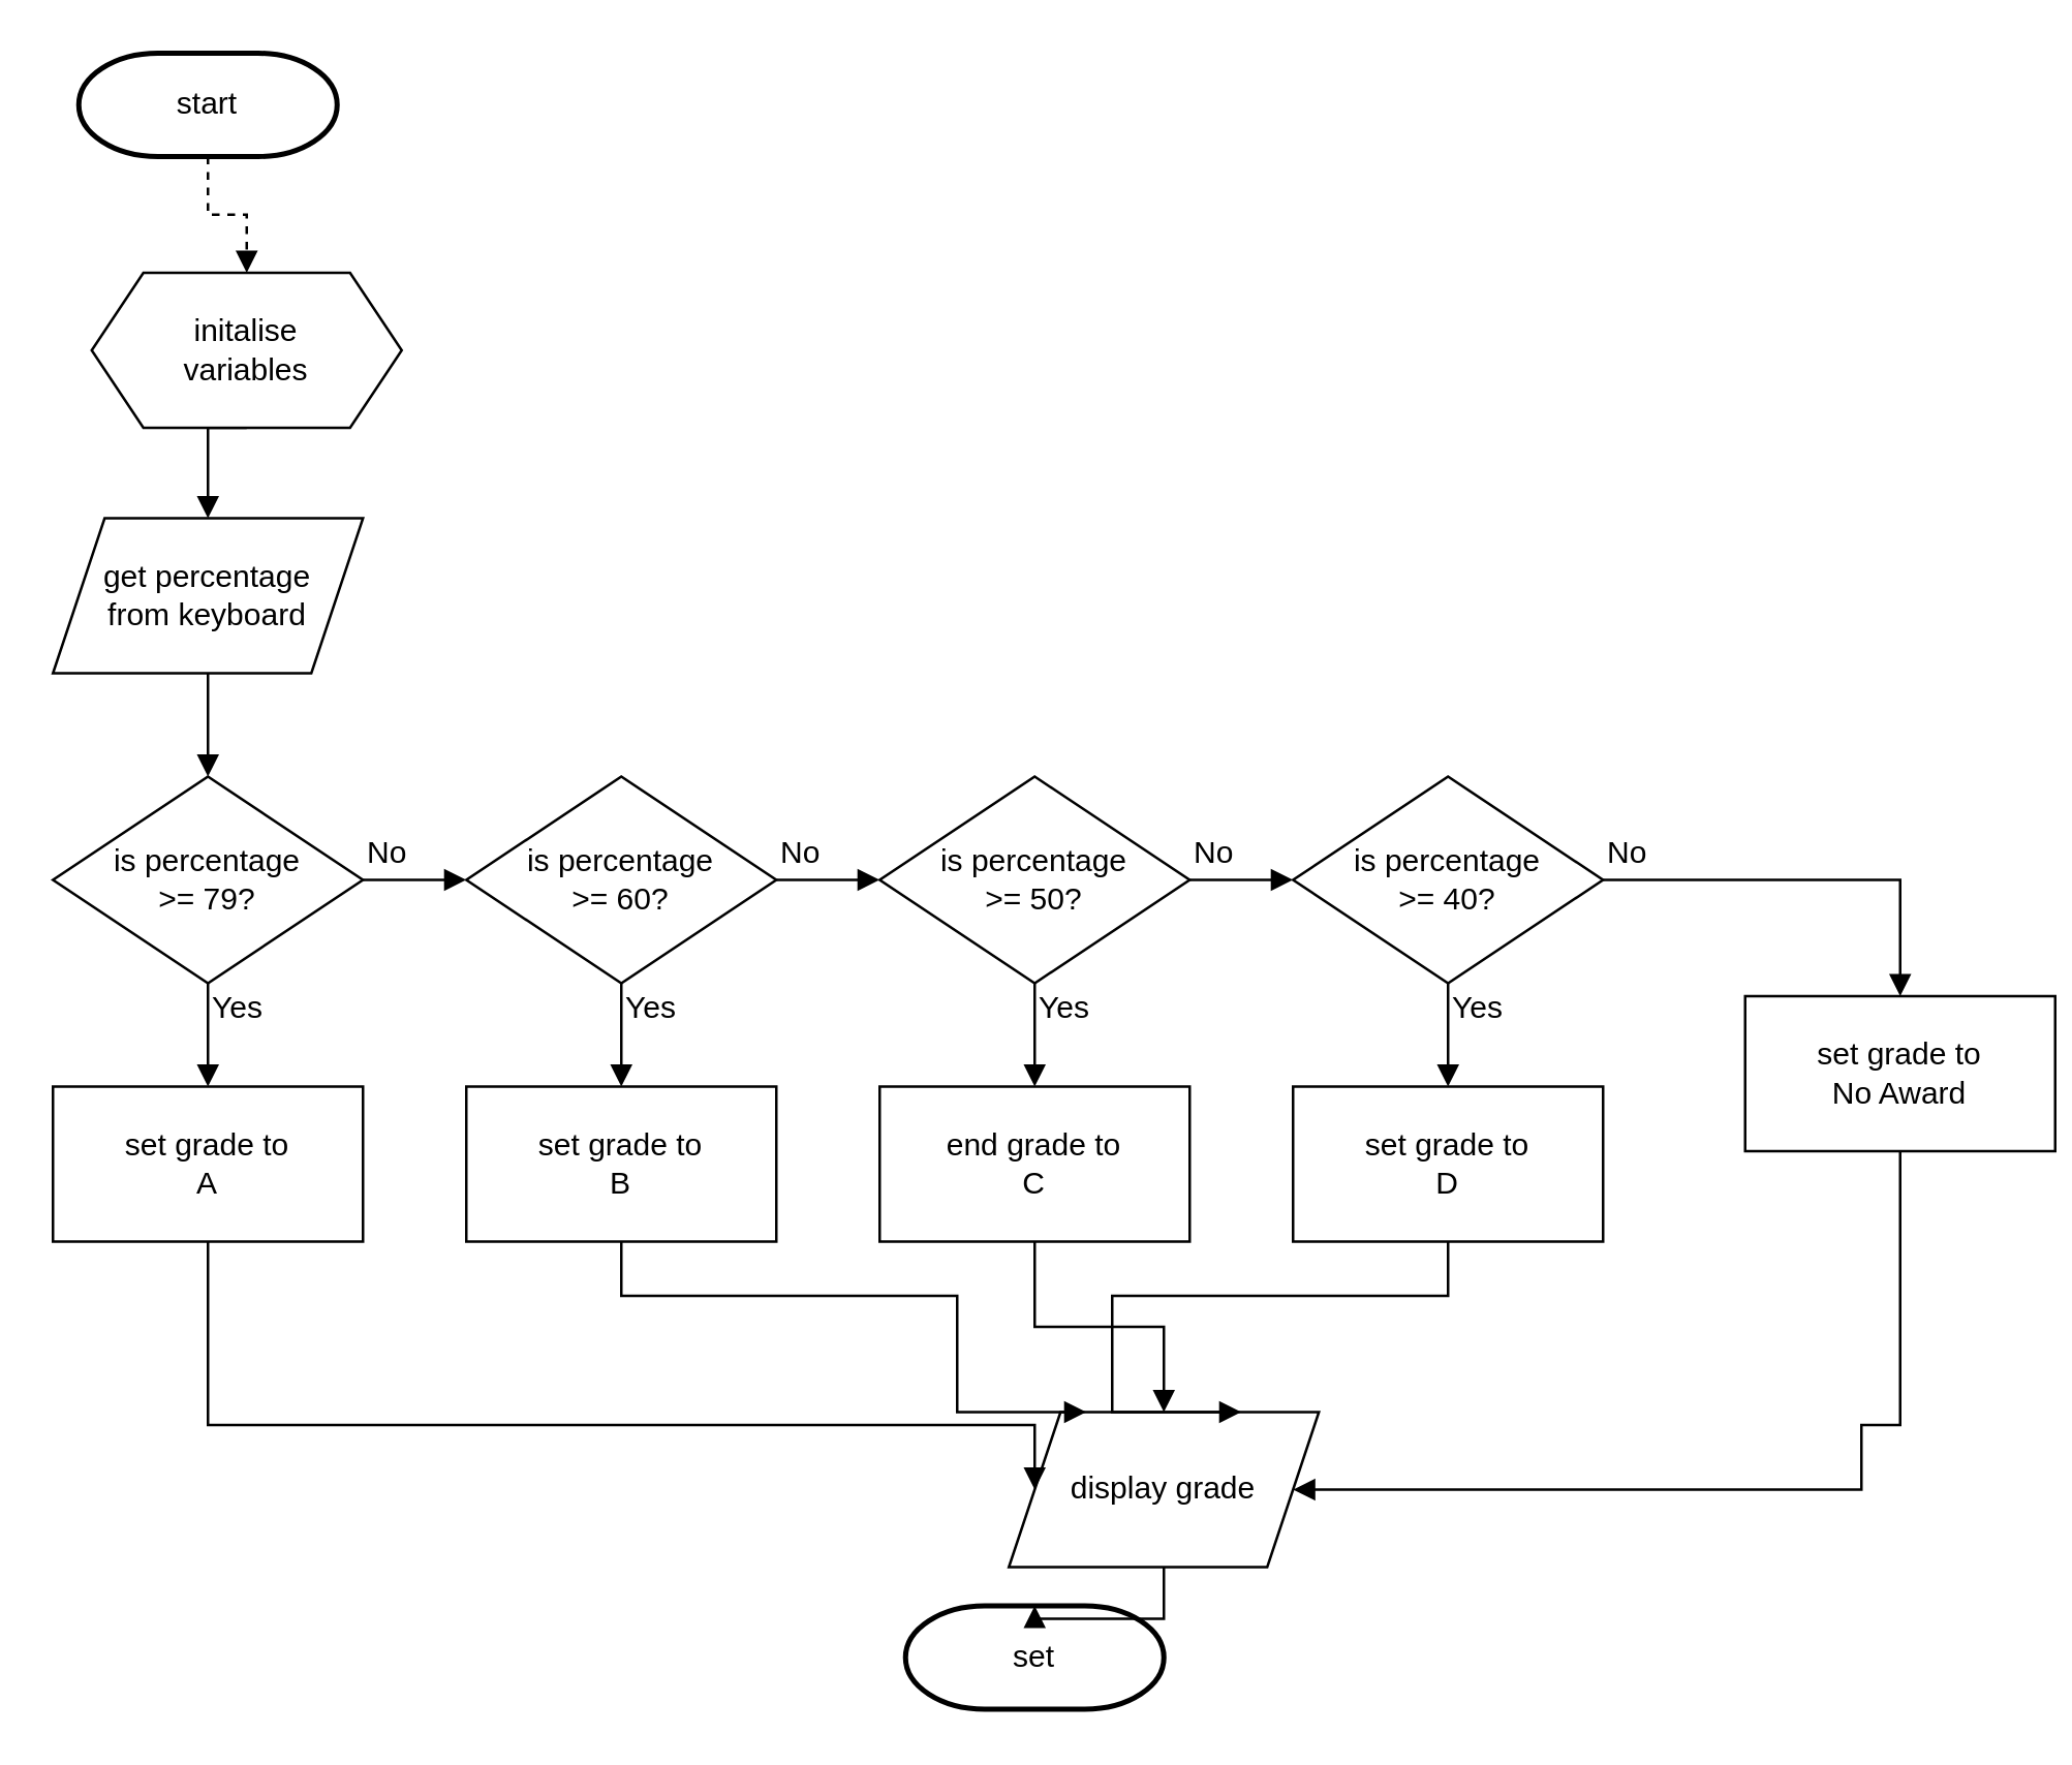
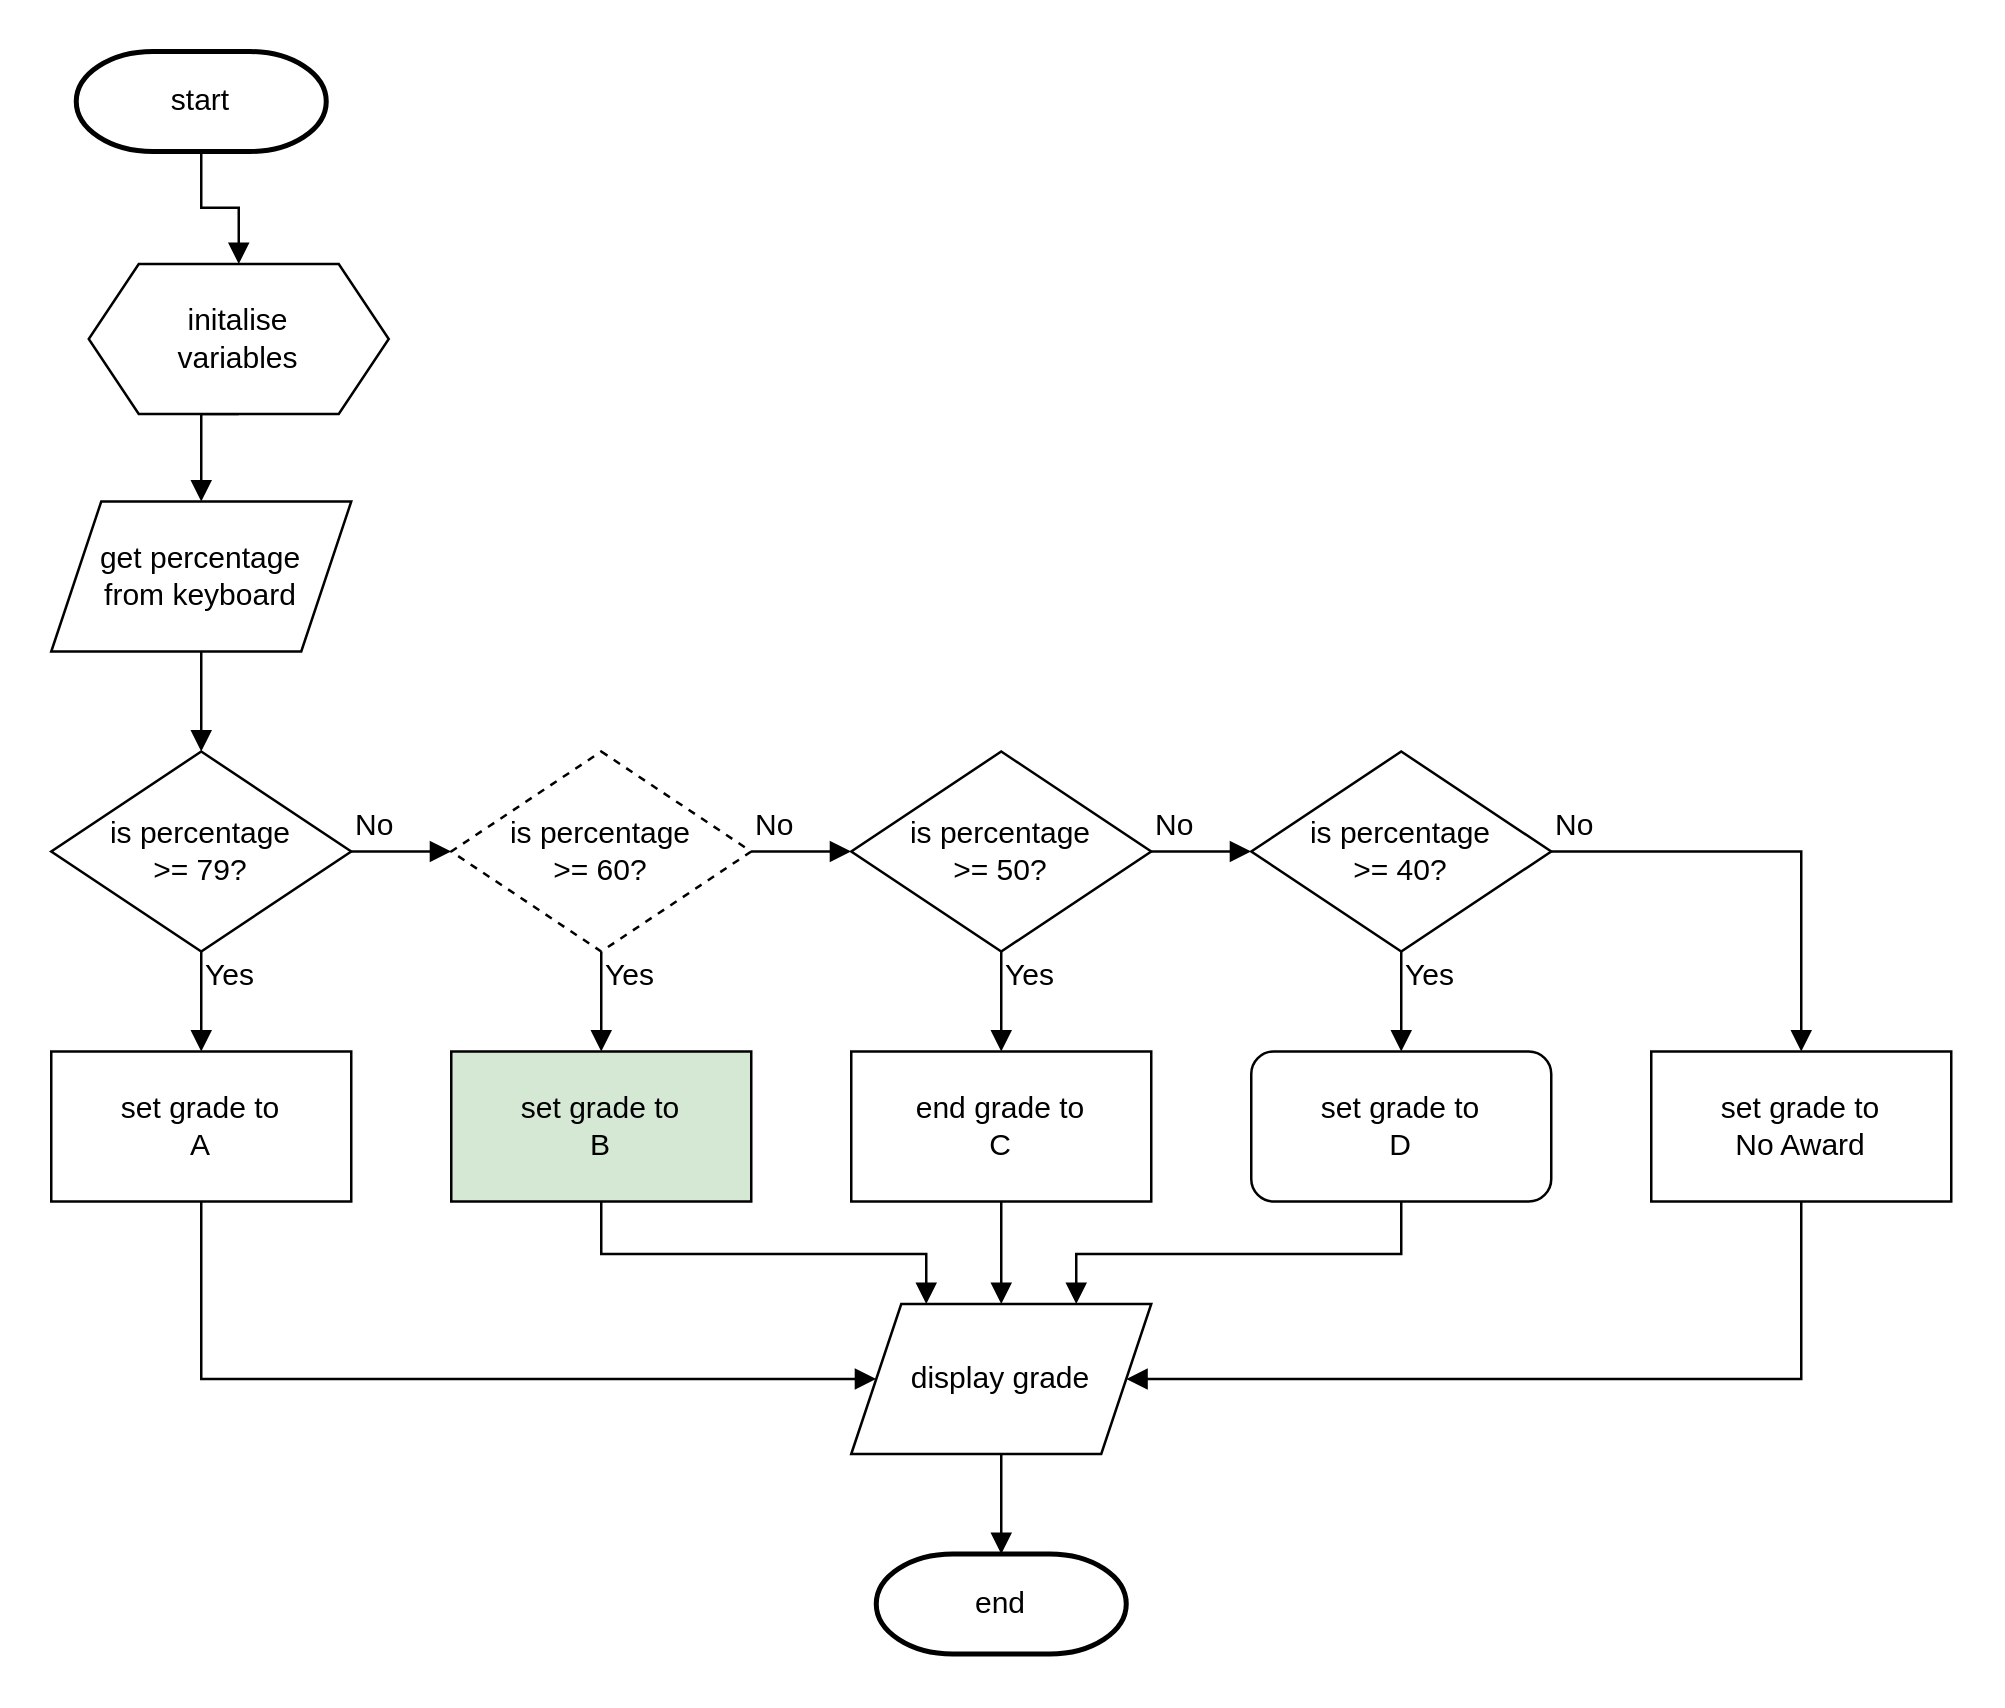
- <mxCell id="2" style="edgeStyle=orthogonalEdgeStyle;rounded=0;orthogonalLoop=1;jettySize=auto;html=1;exitX=0.5;exitY=1;exitDx=0;exitDy=0;exitPerimeter=0;entryX=0.5;entryY=0;entryDx=0;entryDy=0;endArrow=block;endFill=1;dashed=1;" edge="1" parent="1" source="3" target="5"><mxGeometry relative="1" as="geometry" /></mxCell>
+ <mxCell id="2" style="edgeStyle=orthogonalEdgeStyle;rounded=0;orthogonalLoop=1;jettySize=auto;html=1;exitX=0.5;exitY=1;exitDx=0;exitDy=0;exitPerimeter=0;entryX=0.5;entryY=0;entryDx=0;entryDy=0;endArrow=block;endFill=1;" edge="1" parent="1" source="3" target="5"><mxGeometry relative="1" as="geometry" /></mxCell>
- <mxCell id="32" value="is percentage&lt;div&gt;&amp;gt;= 60?&lt;/div&gt;" style="rhombus;whiteSpace=wrap;html=1;" vertex="1" parent="1"><mxGeometry x="180" y="300" width="120" height="80" as="geometry" /></mxCell>
+ <mxCell id="32" value="is percentage&lt;div&gt;&amp;gt;= 60?&lt;/div&gt;" style="rhombus;whiteSpace=wrap;html=1;dashed=1;" vertex="1" parent="1"><mxGeometry x="180" y="300" width="120" height="80" as="geometry" /></mxCell>
- <mxCell id="40" value="set grade to&lt;div&gt;No Award&lt;/div&gt;" style="rounded=0;whiteSpace=wrap;html=1;" vertex="1" parent="1"><mxGeometry x="675" y="385" width="120" height="60" as="geometry" /></mxCell>
+ <mxCell id="40" value="set grade to&lt;div&gt;No Award&lt;/div&gt;" style="rounded=0;whiteSpace=wrap;html=1;" vertex="1" parent="1"><mxGeometry x="660" y="420" width="120" height="60" as="geometry" /></mxCell>
- <mxCell id="24" value="set grade to&lt;div&gt;B&lt;/div&gt;" style="rounded=0;whiteSpace=wrap;html=1;" vertex="1" parent="1"><mxGeometry x="180" y="420" width="120" height="60" as="geometry" /></mxCell>
+ <mxCell id="24" value="set grade to&lt;div&gt;B&lt;/div&gt;" style="rounded=0;whiteSpace=wrap;html=1;fillColor=#d5e8d4;" vertex="1" parent="1"><mxGeometry x="180" y="420" width="120" height="60" as="geometry" /></mxCell>
- <mxCell id="26" value="set grade to&lt;div&gt;D&lt;/div&gt;" style="rounded=0;whiteSpace=wrap;html=1;" vertex="1" parent="1"><mxGeometry x="500" y="420" width="120" height="60" as="geometry" /></mxCell>
+ <mxCell id="26" value="set grade to&lt;div&gt;D&lt;/div&gt;" style="whiteSpace=wrap;html=1;rounded=1;" vertex="1" parent="1"><mxGeometry x="500" y="420" width="120" height="60" as="geometry" /></mxCell>
- <mxCell id="11" value="display grade" style="shape=parallelogram;perimeter=parallelogramPerimeter;whiteSpace=wrap;html=1;fixedSize=1;" vertex="1" parent="1"><mxGeometry x="390" y="546" width="120" height="60" as="geometry" /></mxCell>
+ <mxCell id="11" value="display grade" style="shape=parallelogram;perimeter=parallelogramPerimeter;whiteSpace=wrap;html=1;fixedSize=1;" vertex="1" parent="1"><mxGeometry x="340" y="521" width="120" height="60" as="geometry" /></mxCell>
- <mxCell id="12" value="set" style="strokeWidth=2;html=1;shape=mxgraph.flowchart.terminator;whiteSpace=wrap;" vertex="1" parent="1"><mxGeometry x="350" y="621" width="100" height="40" as="geometry" /></mxCell>
+ <mxCell id="12" value="end" style="strokeWidth=2;html=1;shape=mxgraph.flowchart.terminator;whiteSpace=wrap;" vertex="1" parent="1"><mxGeometry x="350" y="621" width="100" height="40" as="geometry" /></mxCell>
